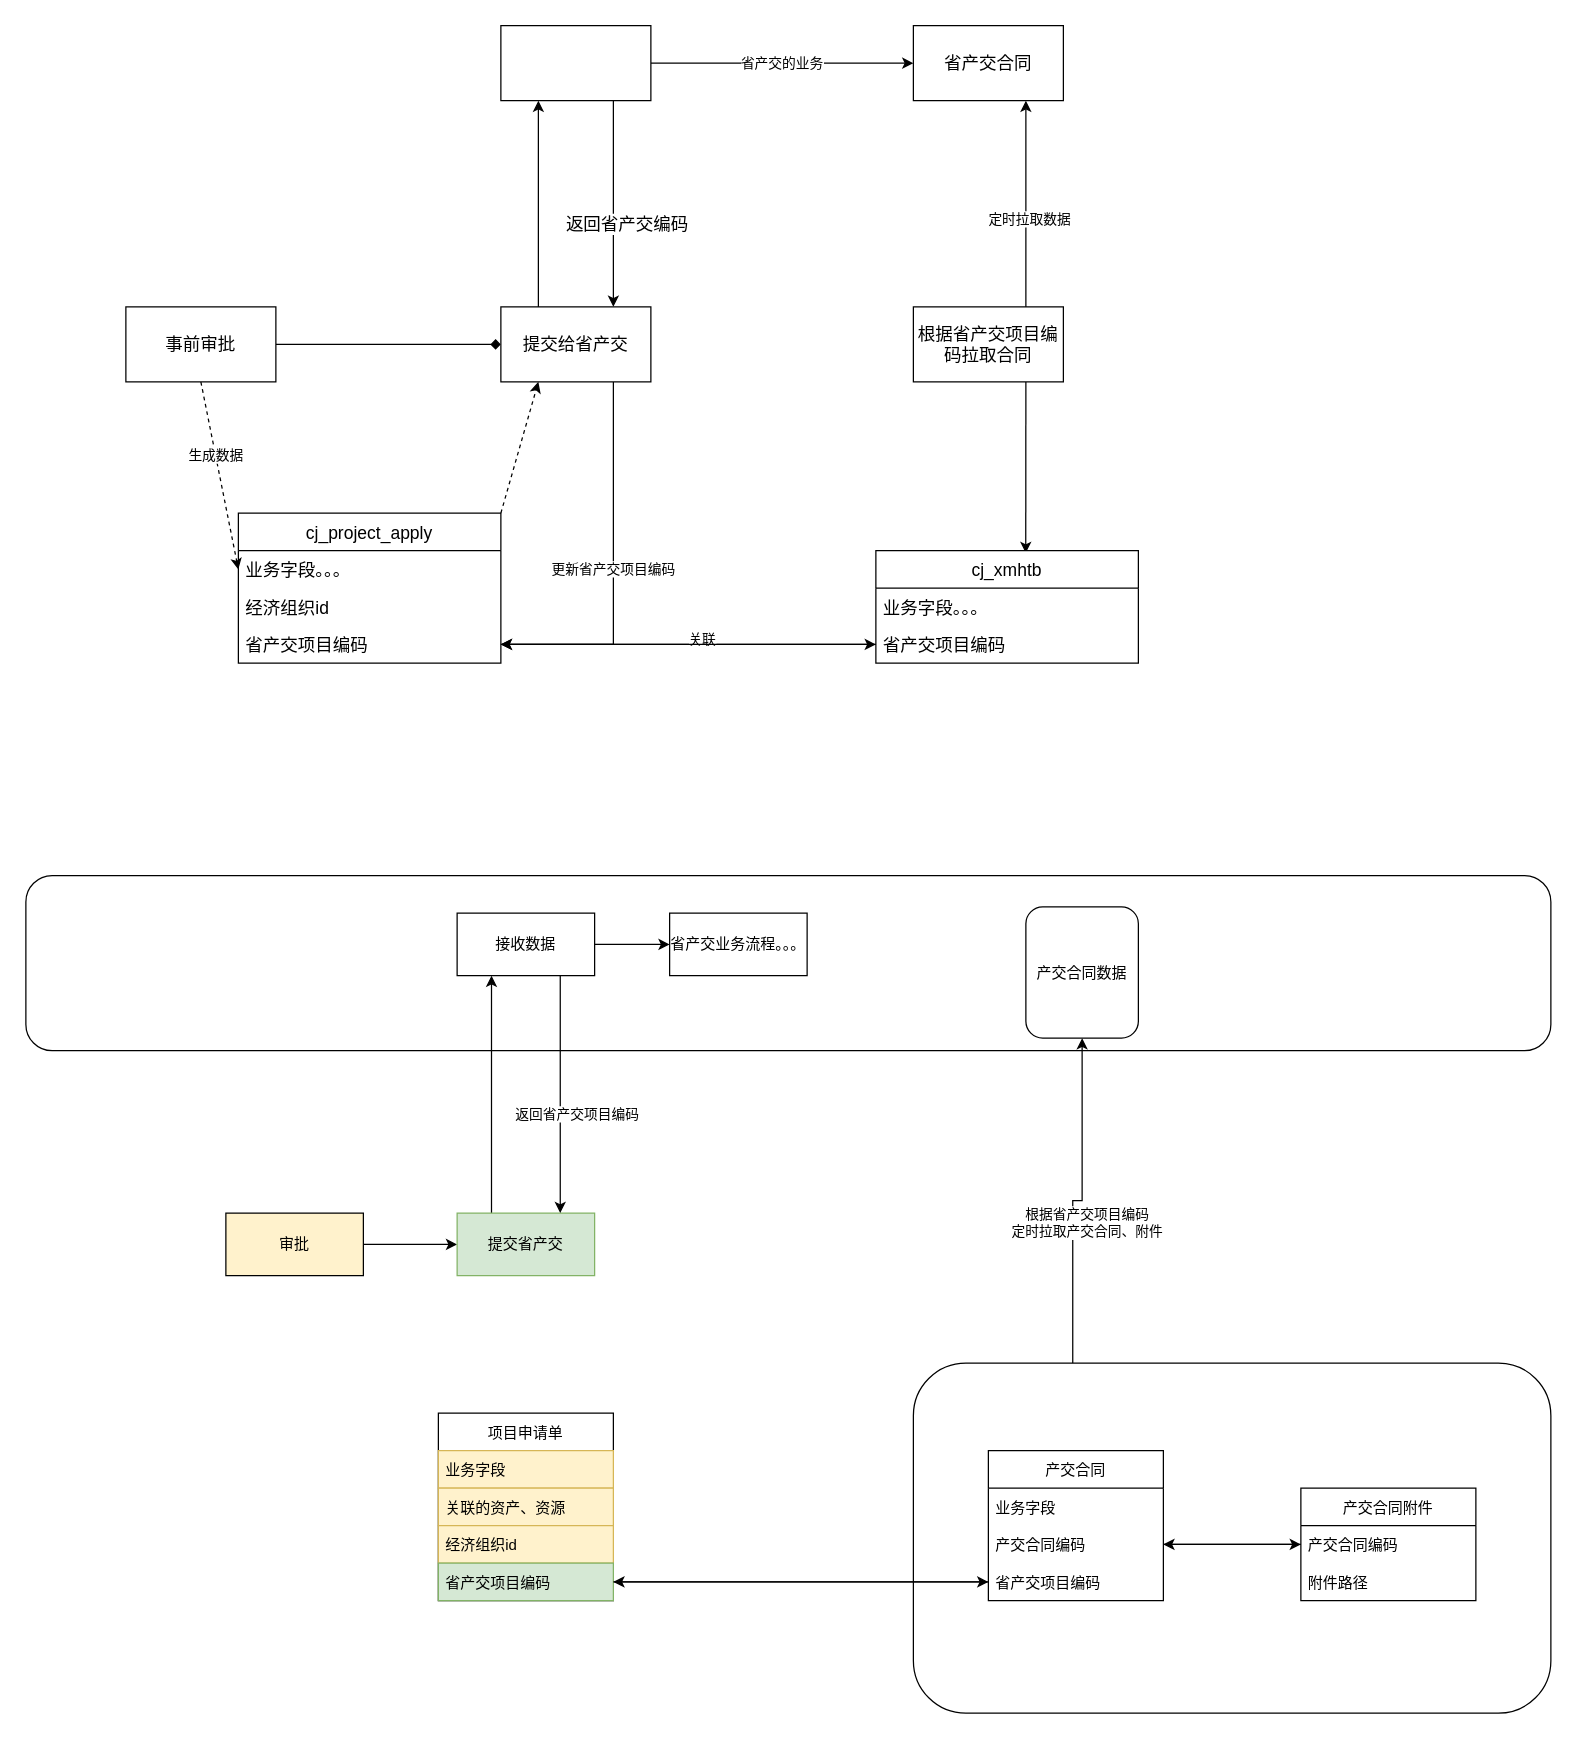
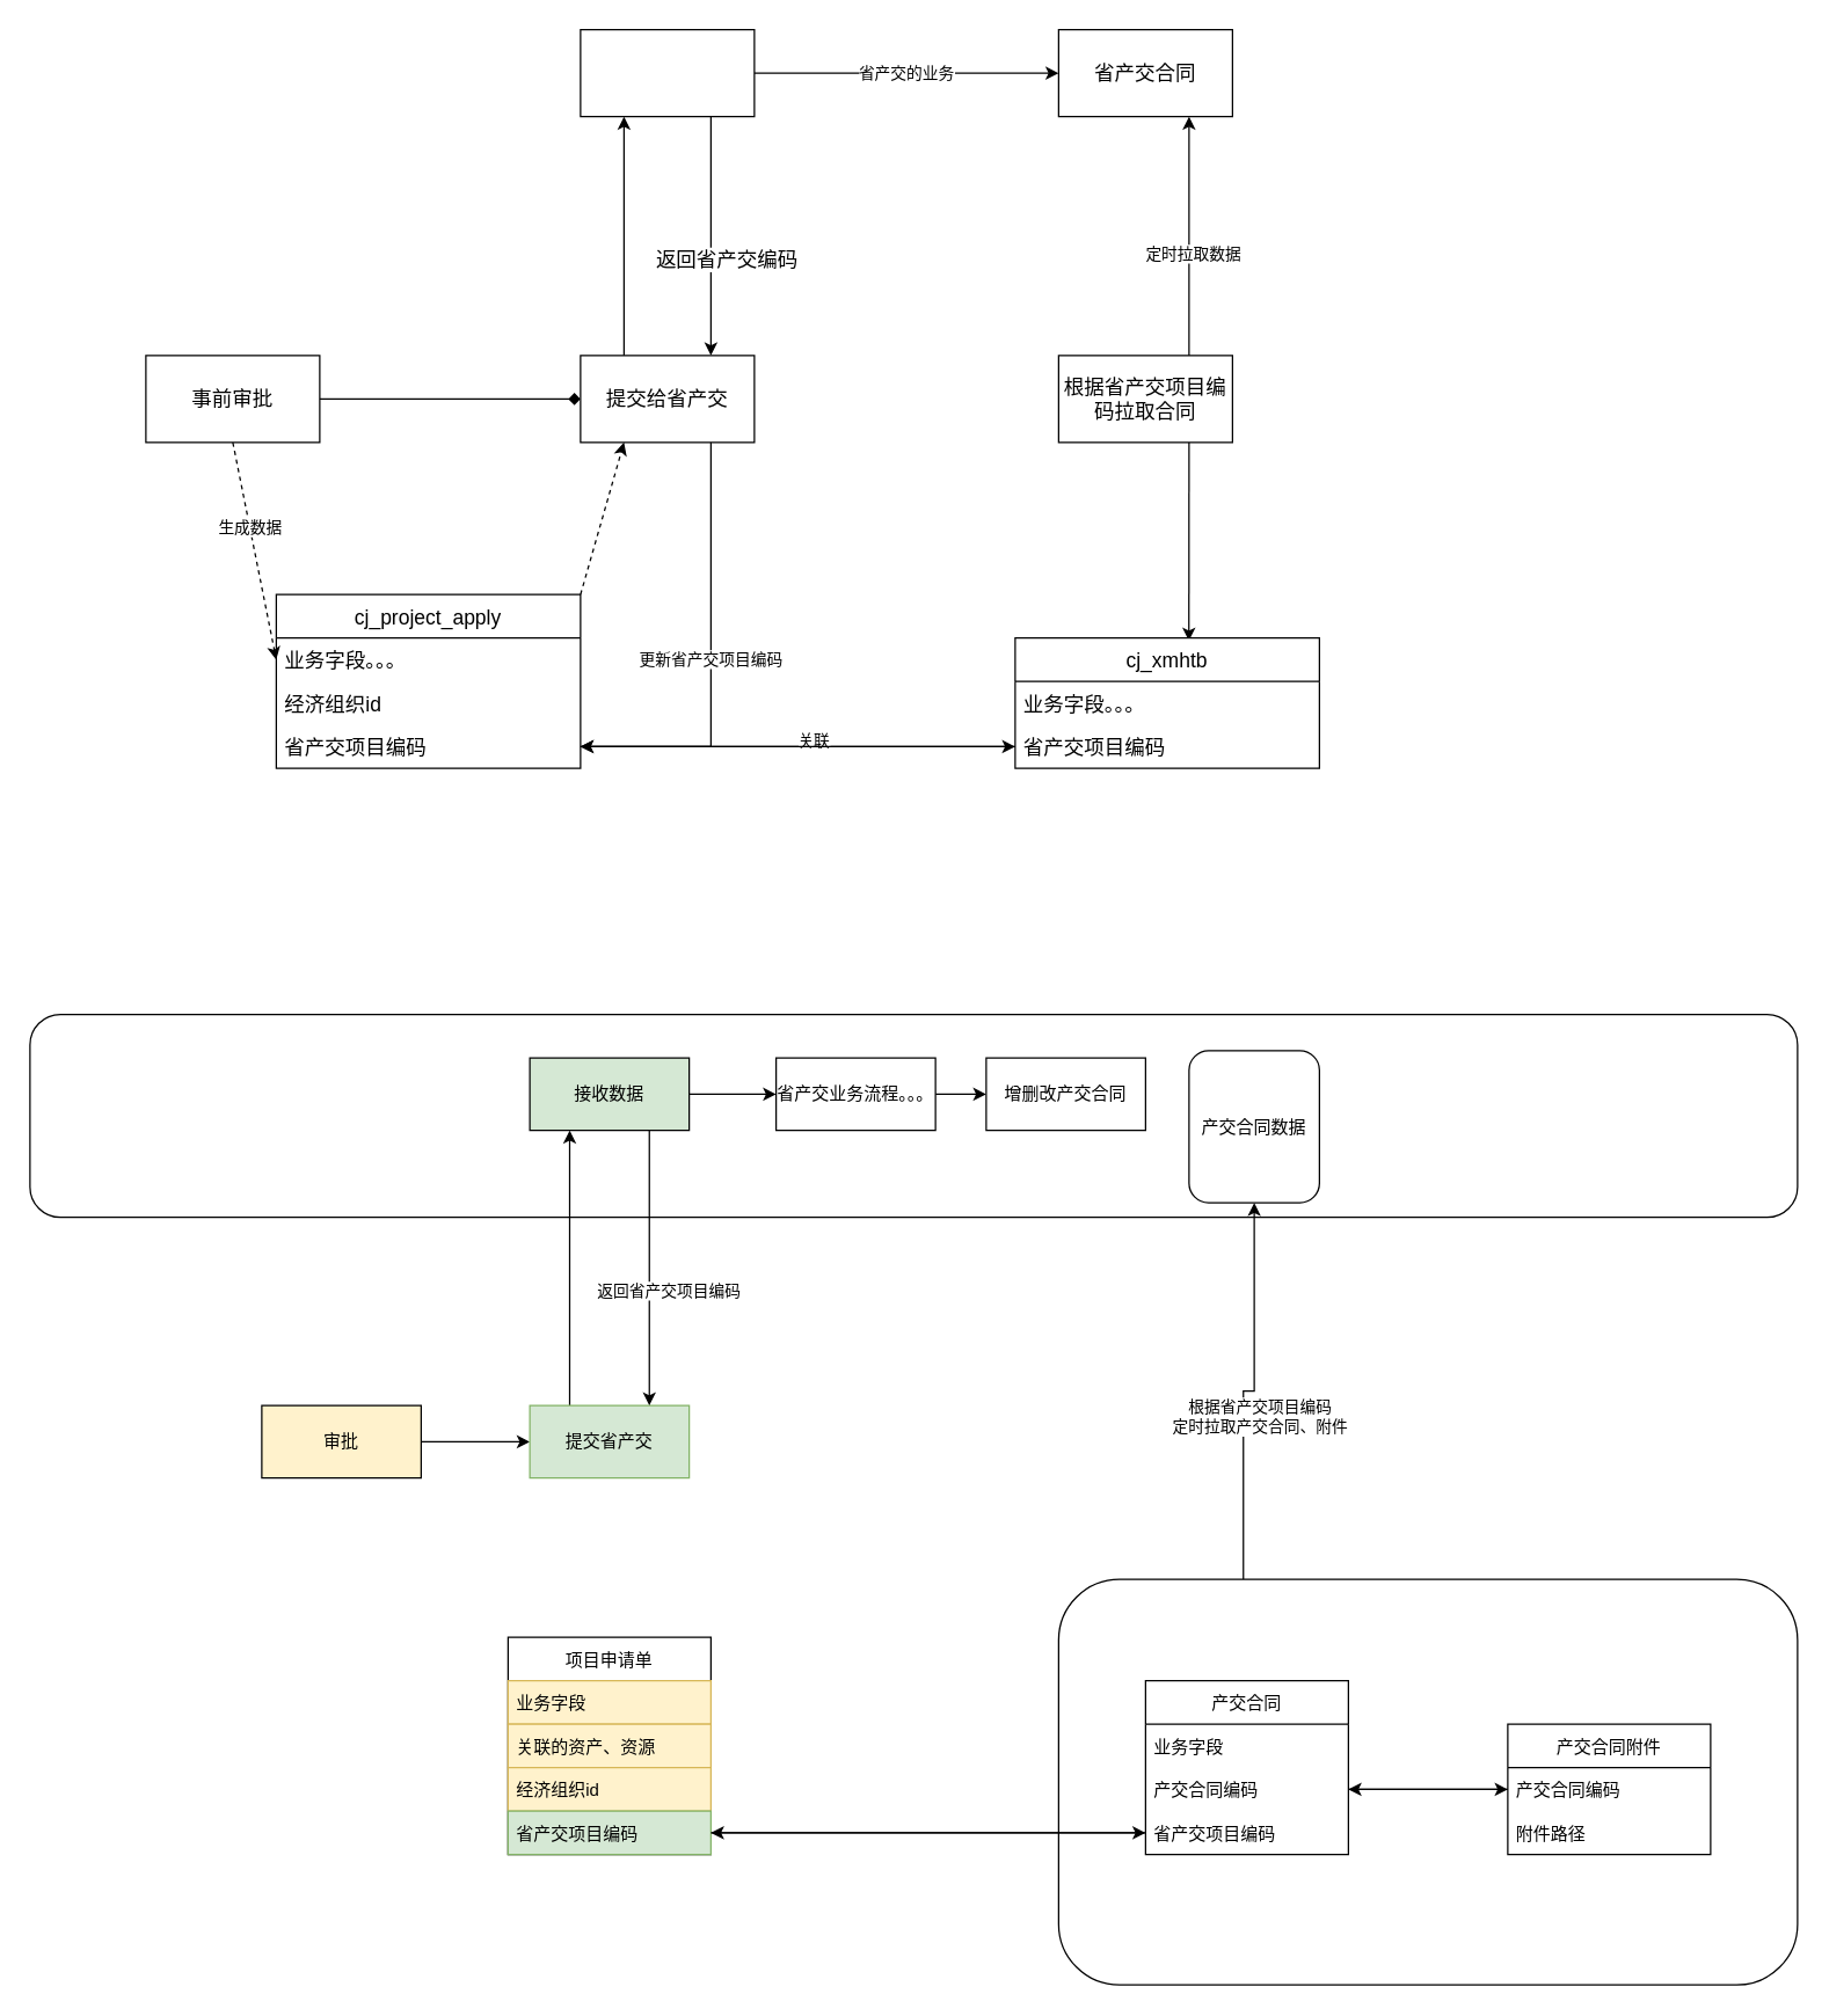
- <mxCell id="56" value="接收数据" style="rounded=0;whiteSpace=wrap;html=1;" vertex="1" parent="1"><mxGeometry x="365" y="730" width="110" height="50" as="geometry" /></mxCell>
+ <mxCell id="56" value="接收数据" style="rounded=0;whiteSpace=wrap;html=1;fillColor=#d5e8d4;" vertex="1" parent="1"><mxGeometry x="365" y="730" width="110" height="50" as="geometry" /></mxCell>
+ <mxCell id="57" style="edgeStyle=orthogonalEdgeStyle;rounded=0;orthogonalLoop=1;jettySize=auto;html=1;exitX=1;exitY=0.5;exitDx=0;exitDy=0;entryX=0;entryY=0.5;entryDx=0;entryDy=0;" edge="1" parent="1" source="58" target="59"><mxGeometry relative="1" as="geometry" /></mxCell>
+ <mxCell id="59" value="增删改产交合同" style="rounded=0;whiteSpace=wrap;html=1;" vertex="1" parent="1"><mxGeometry x="680" y="730" width="110" height="50" as="geometry" /></mxCell>
